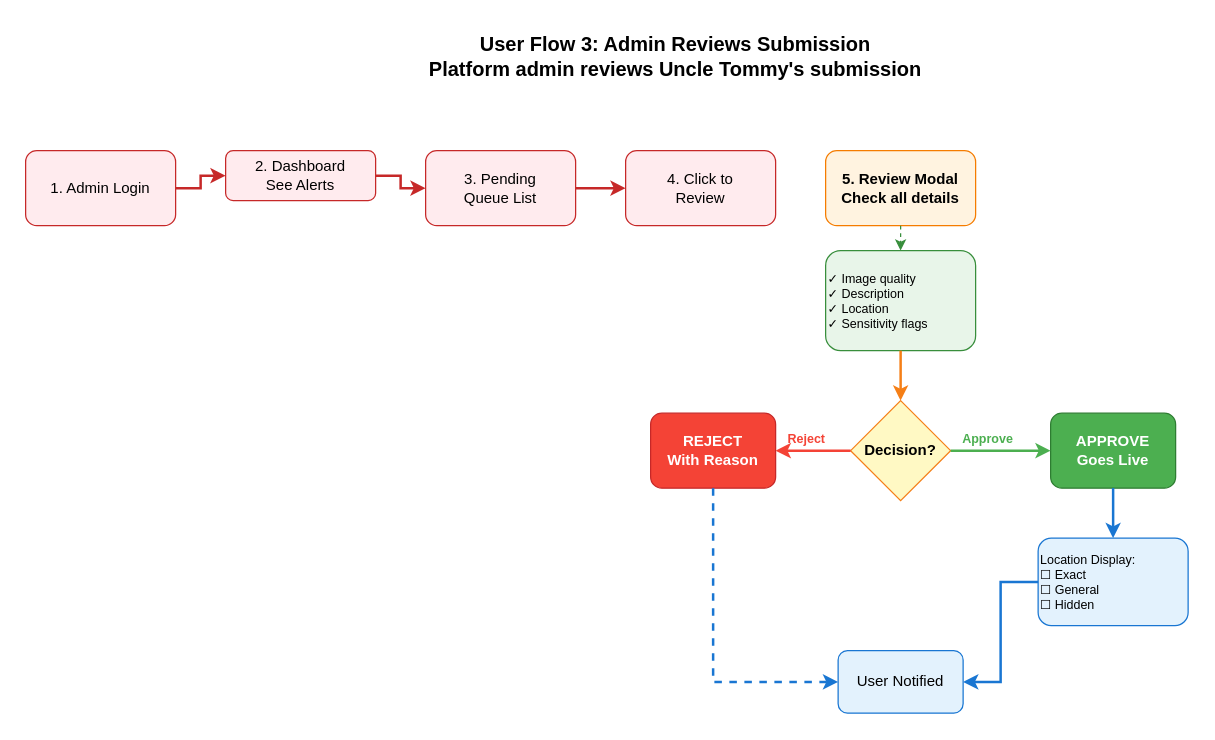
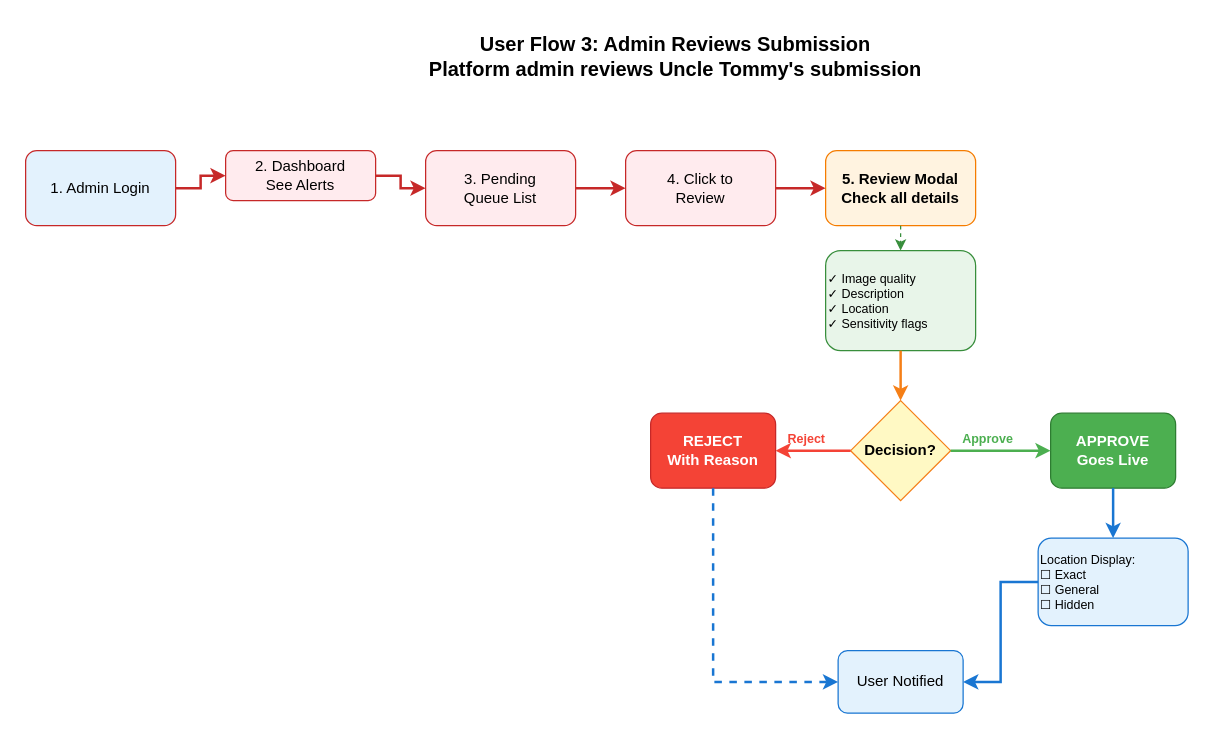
- <mxCell id="3" value="1. Admin Login" style="rounded=1;whiteSpace=wrap;html=1;fillColor=#FFEBEE;strokeColor=#C62828;" vertex="1" parent="1"><mxGeometry x="20" y="120" width="120" height="60" as="geometry" /></mxCell>
+ <mxCell id="3" value="1. Admin Login" style="rounded=1;whiteSpace=wrap;html=1;fillColor=#e3f2fd;strokeColor=#C62828;" vertex="1" parent="1"><mxGeometry x="20" y="120" width="120" height="60" as="geometry" /></mxCell>
+ <mxCell id="17" style="edgeStyle=orthogonalEdgeStyle;rounded=0;orthogonalLoop=1;jettySize=auto;html=1;exitX=1;exitY=0.5;exitDx=0;exitDy=0;entryX=0;entryY=0.5;entryDx=0;entryDy=0;strokeWidth=2;strokeColor=#C62828;" edge="1" parent="1" source="6" target="7"><mxGeometry relative="1" as="geometry" /></mxCell>
